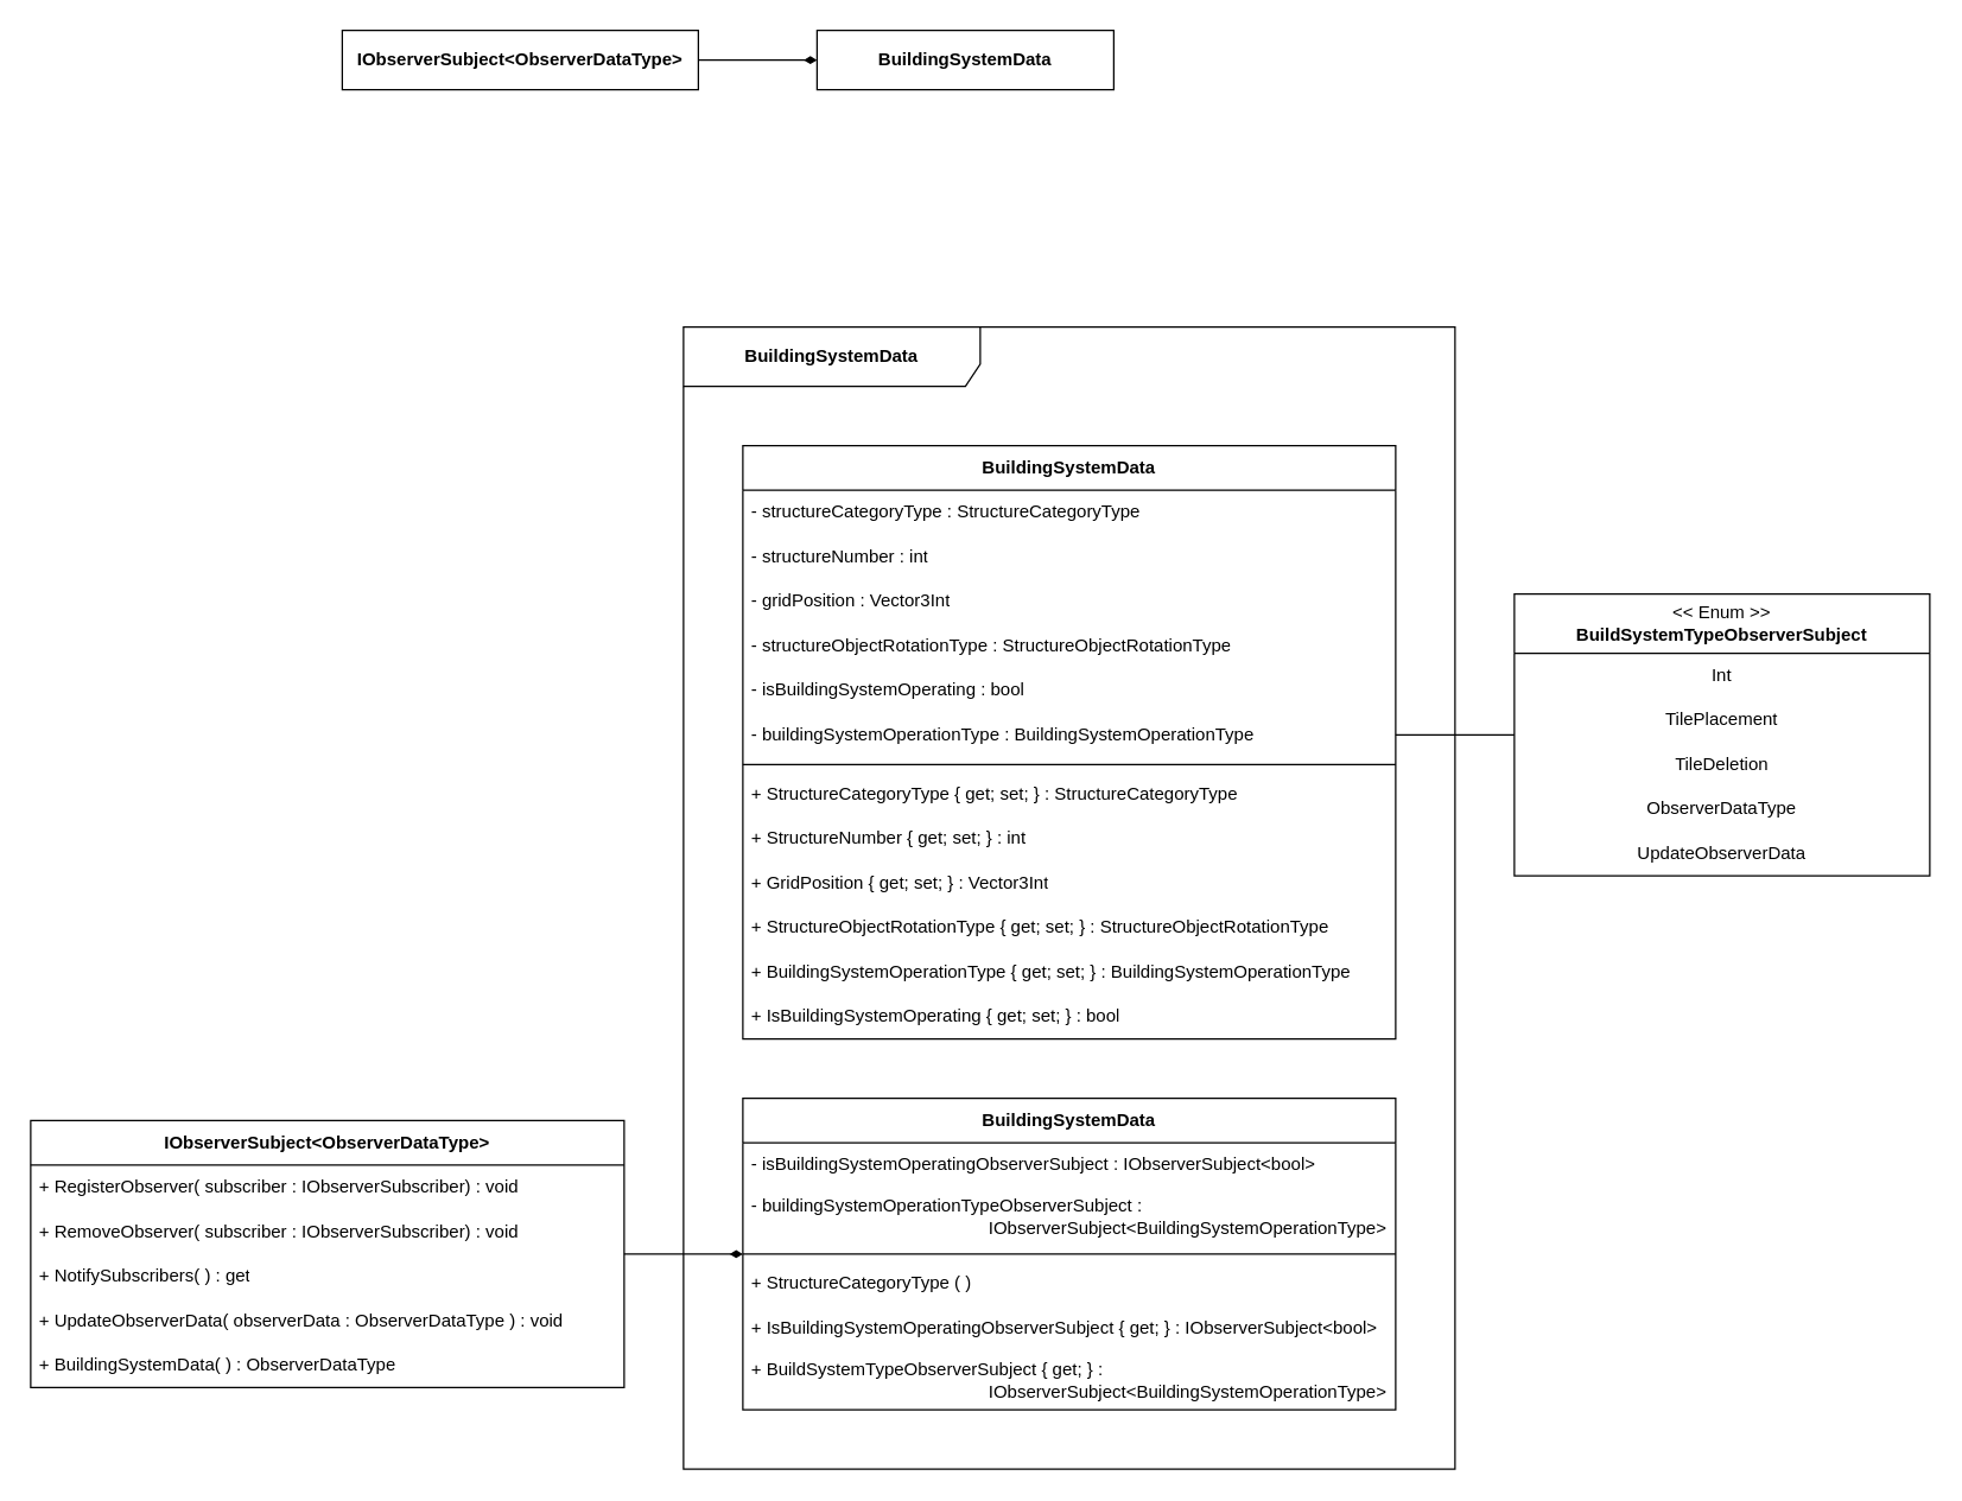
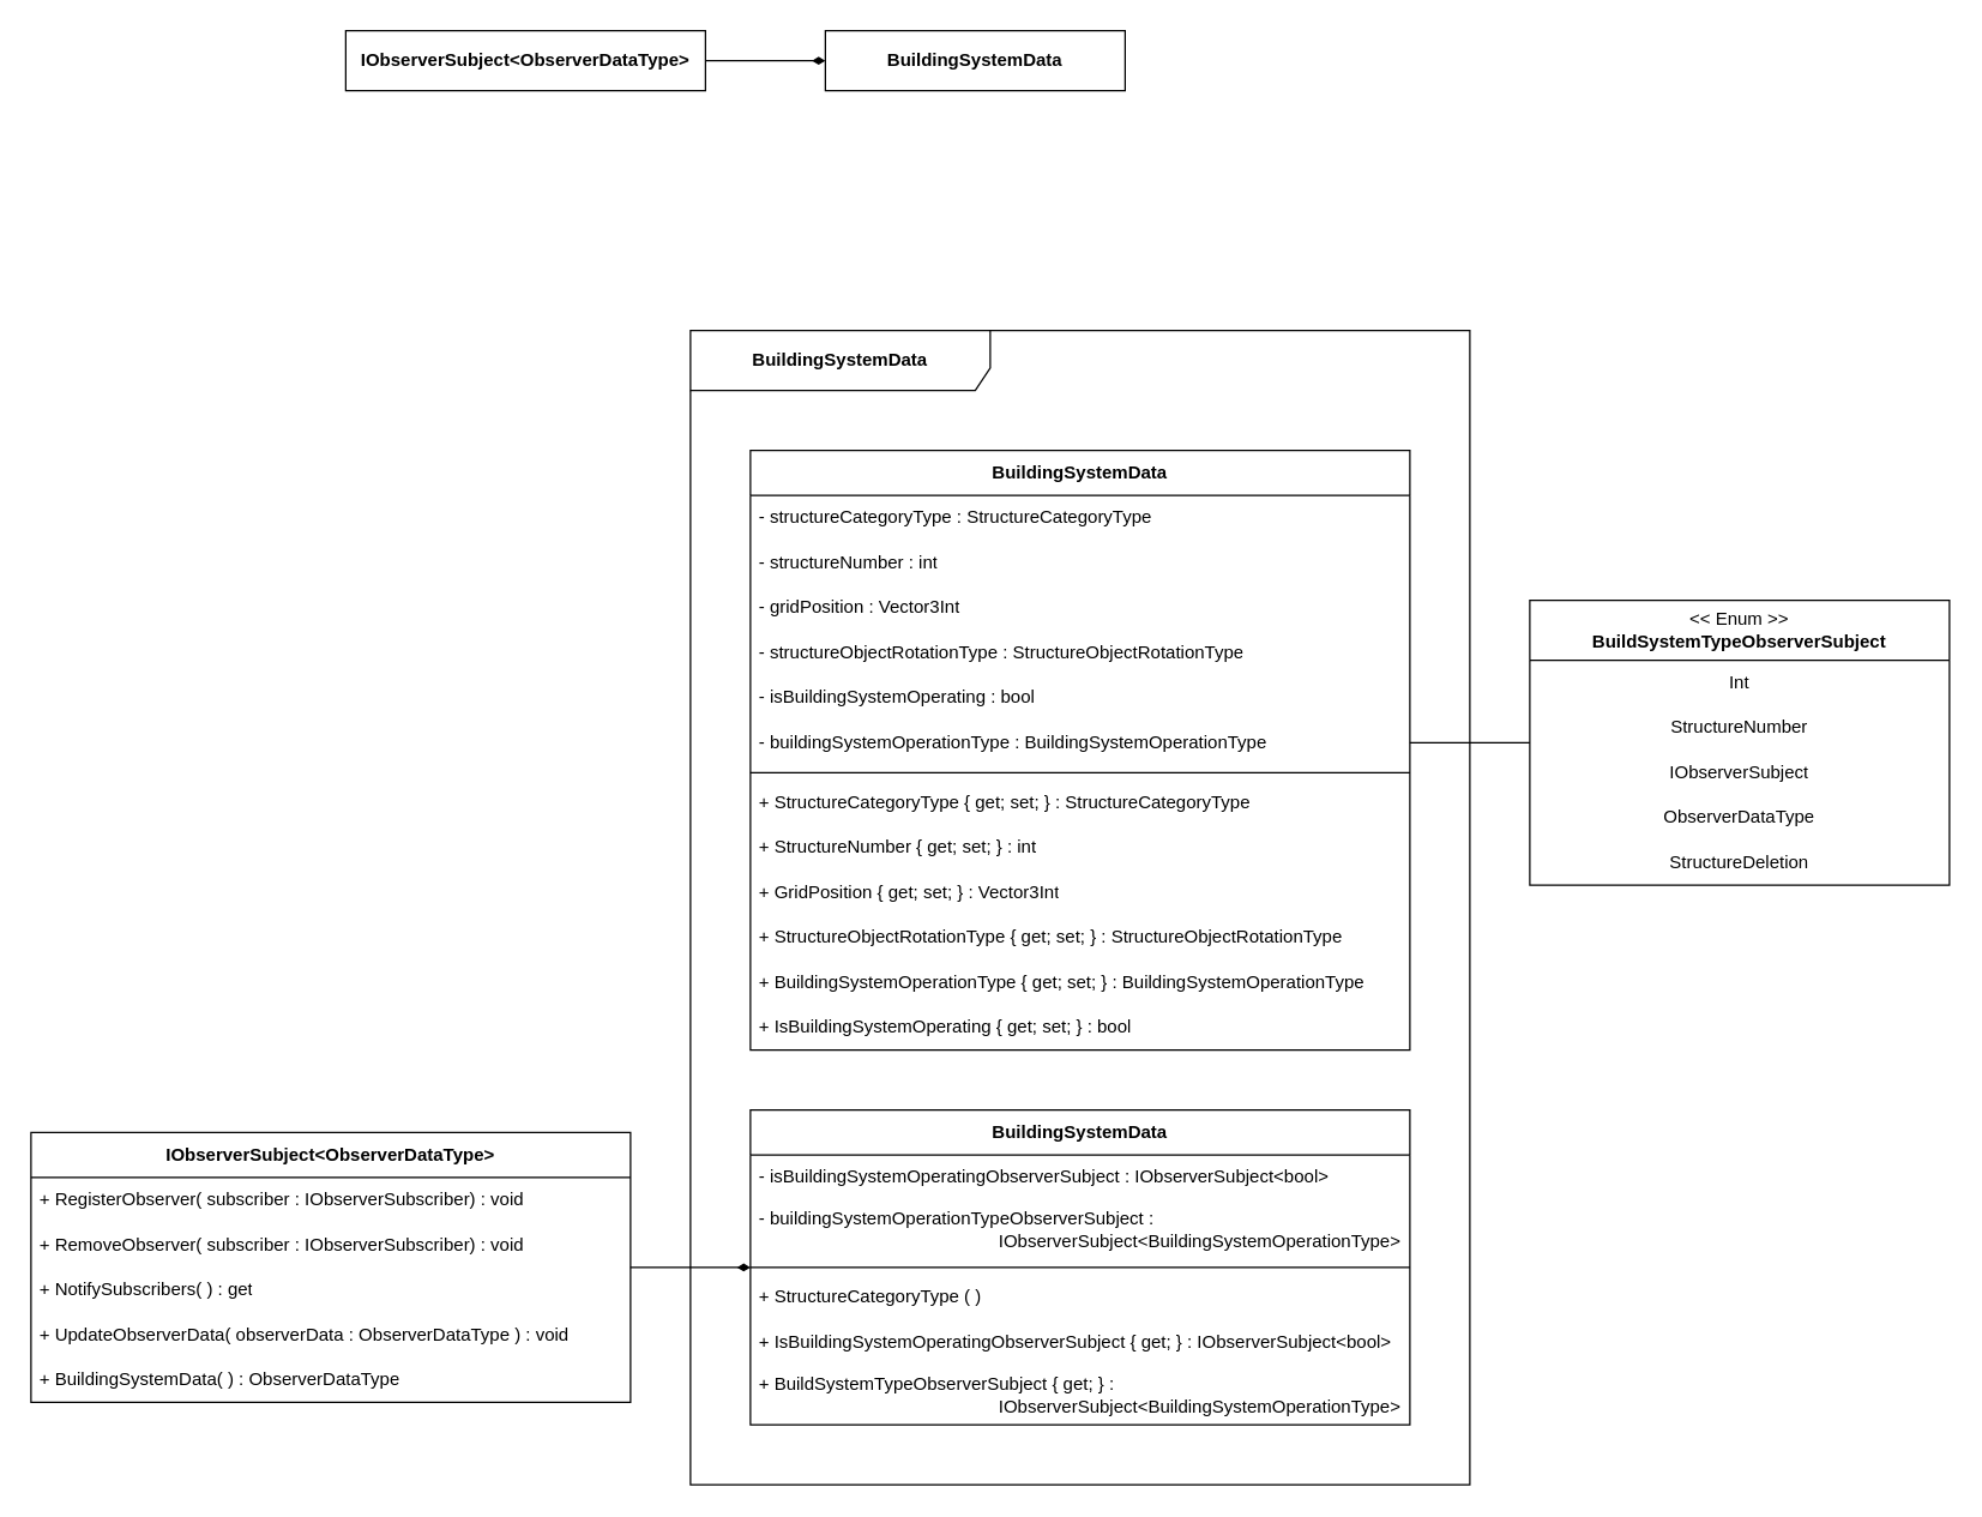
- <mxCell id="28" value="TilePlacement" style="text;strokeColor=none;fillColor=none;align=center;verticalAlign=middle;spacingLeft=4;spacingRight=4;overflow=hidden;rotatable=0;points=[[0,0.5],[1,0.5]];portConstraint=eastwest;whiteSpace=wrap;html=1;" vertex="1" parent="26"><mxGeometry y="70" width="280" height="30" as="geometry" /></mxCell>
+ <mxCell id="28" value="StructureNumber" style="text;strokeColor=none;fillColor=none;align=center;verticalAlign=middle;spacingLeft=4;spacingRight=4;overflow=hidden;rotatable=0;points=[[0,0.5],[1,0.5]];portConstraint=eastwest;whiteSpace=wrap;html=1;" vertex="1" parent="26"><mxGeometry y="70" width="280" height="30" as="geometry" /></mxCell>
- <mxCell id="29" value="TileDeletion" style="text;strokeColor=none;fillColor=none;align=center;verticalAlign=middle;spacingLeft=4;spacingRight=4;overflow=hidden;rotatable=0;points=[[0,0.5],[1,0.5]];portConstraint=eastwest;whiteSpace=wrap;html=1;" vertex="1" parent="26"><mxGeometry y="100" width="280" height="30" as="geometry" /></mxCell>
+ <mxCell id="29" value="IObserverSubject" style="text;strokeColor=none;fillColor=none;align=center;verticalAlign=middle;spacingLeft=4;spacingRight=4;overflow=hidden;rotatable=0;points=[[0,0.5],[1,0.5]];portConstraint=eastwest;whiteSpace=wrap;html=1;" vertex="1" parent="26"><mxGeometry y="100" width="280" height="30" as="geometry" /></mxCell>
- <mxCell id="31" value="UpdateObserverData" style="text;strokeColor=none;fillColor=none;align=center;verticalAlign=middle;spacingLeft=4;spacingRight=4;overflow=hidden;rotatable=0;points=[[0,0.5],[1,0.5]];portConstraint=eastwest;whiteSpace=wrap;html=1;" vertex="1" parent="26"><mxGeometry y="160" width="280" height="30" as="geometry" /></mxCell>
+ <mxCell id="31" value="StructureDeletion" style="text;strokeColor=none;fillColor=none;align=center;verticalAlign=middle;spacingLeft=4;spacingRight=4;overflow=hidden;rotatable=0;points=[[0,0.5],[1,0.5]];portConstraint=eastwest;whiteSpace=wrap;html=1;" vertex="1" parent="26"><mxGeometry y="160" width="280" height="30" as="geometry" /></mxCell>
